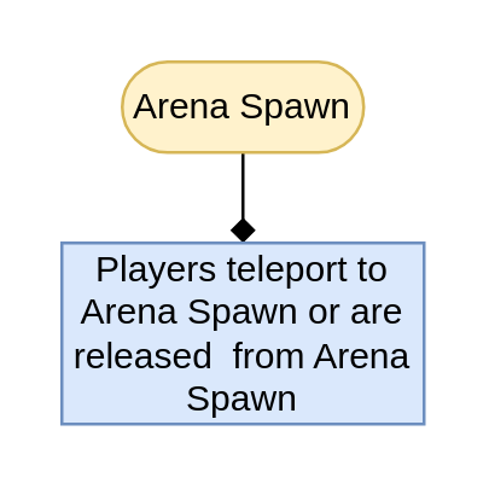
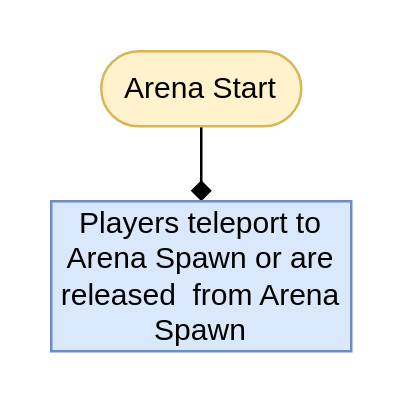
- <mxCell id="3" value="Arena Spawn" style="rounded=1;whiteSpace=wrap;html=1;arcSize=50;fillColor=#fff2cc;strokeColor=#d6b656;" vertex="1" parent="1"><mxGeometry x="40" y="20" width="80" height="30" as="geometry" /></mxCell>
+ <mxCell id="3" value="Arena Start" style="rounded=1;whiteSpace=wrap;html=1;arcSize=50;fillColor=#fff2cc;strokeColor=#d6b656;" vertex="1" parent="1"><mxGeometry x="40" y="20" width="80" height="30" as="geometry" /></mxCell>
